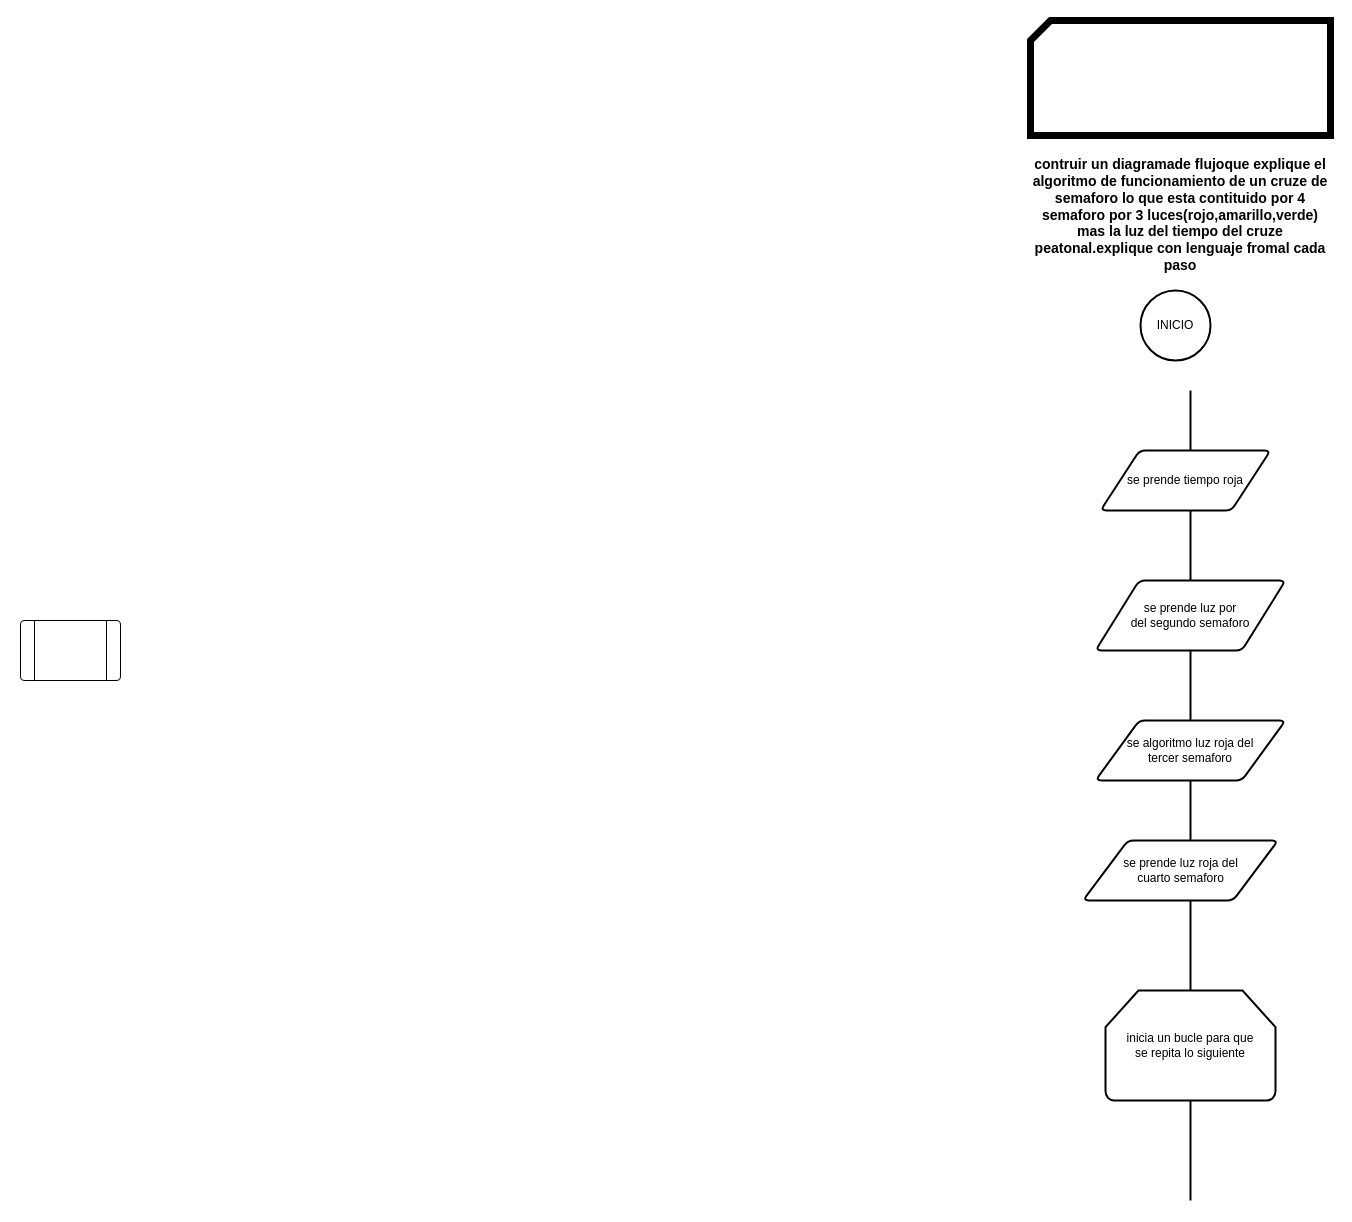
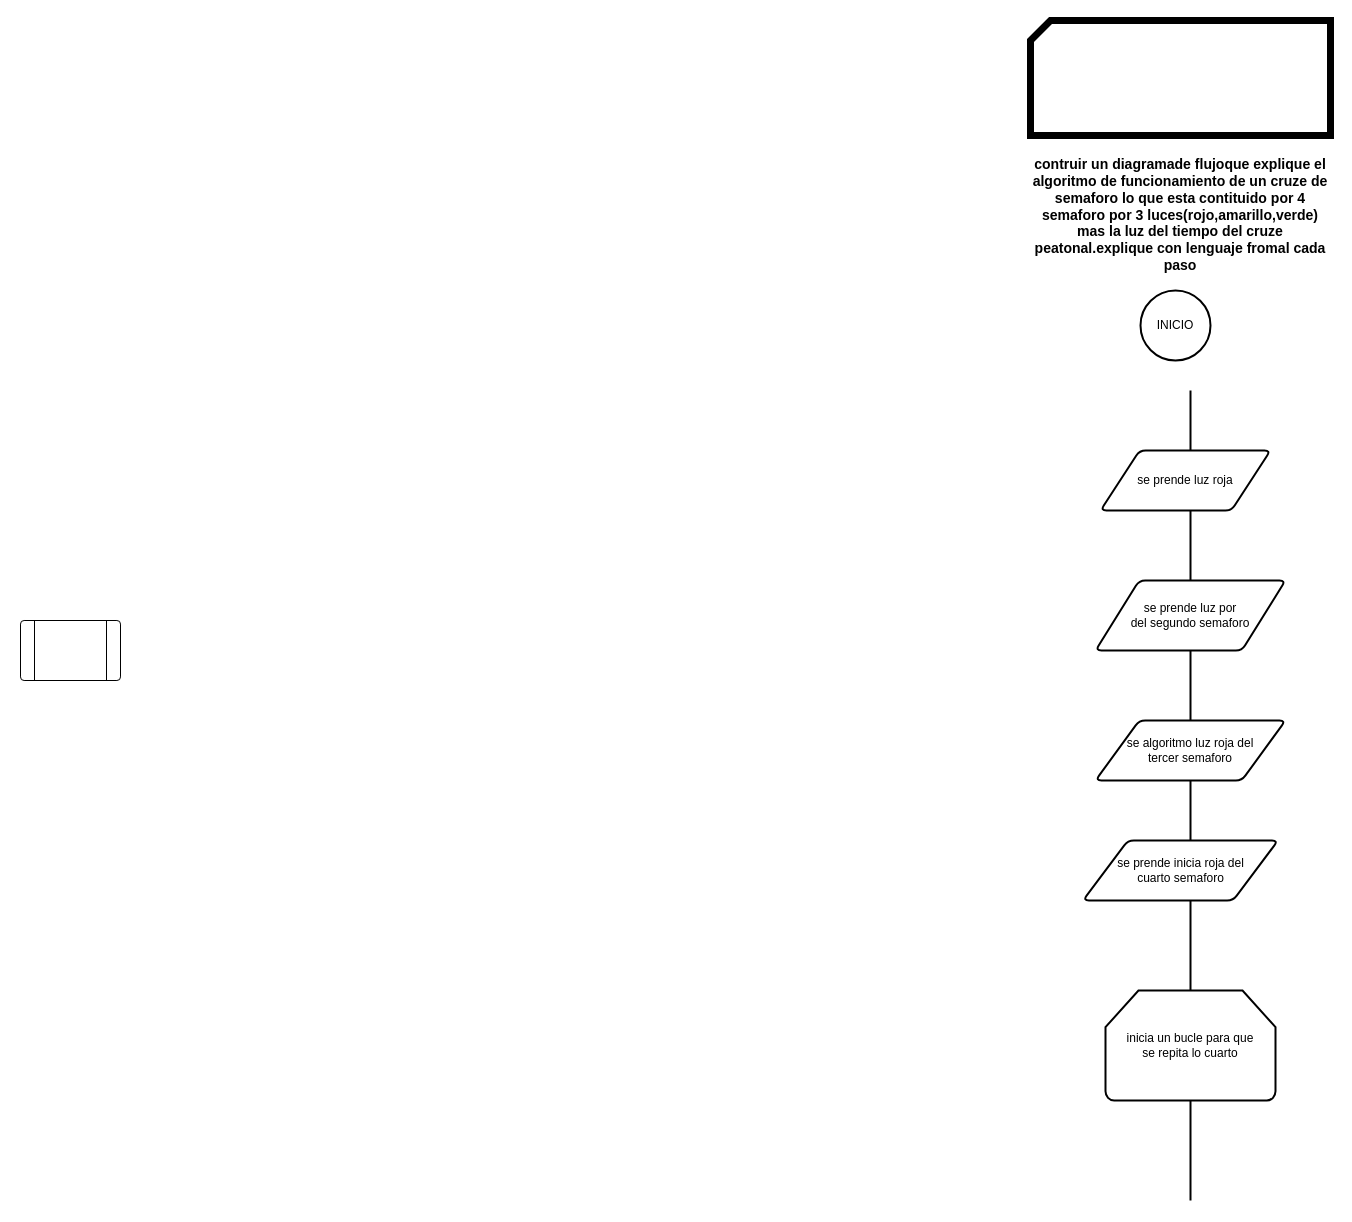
- <mxCell id="5" value="se prende tiempo roja" style="shape=parallelogram;html=1;strokeWidth=2;perimeter=parallelogramPerimeter;whiteSpace=wrap;rounded=1;arcSize=12;size=0.23;" vertex="1" parent="1"><mxGeometry x="1100" y="450" width="170" height="60" as="geometry" /></mxCell>
+ <mxCell id="5" value="se prende luz roja" style="shape=parallelogram;html=1;strokeWidth=2;perimeter=parallelogramPerimeter;whiteSpace=wrap;rounded=1;arcSize=12;size=0.23;" vertex="1" parent="1"><mxGeometry x="1100" y="450" width="170" height="60" as="geometry" /></mxCell>
- <mxCell id="11" value="&lt;div&gt;se prende luz roja del &lt;br&gt;&lt;/div&gt;&lt;div&gt;cuarto semaforo&lt;br&gt;&lt;/div&gt;" style="shape=parallelogram;html=1;strokeWidth=2;perimeter=parallelogramPerimeter;whiteSpace=wrap;rounded=1;arcSize=12;size=0.23;" vertex="1" parent="1"><mxGeometry x="1082.5" y="840" width="195" height="60" as="geometry" /></mxCell>
+ <mxCell id="11" value="&lt;div&gt;se prende inicia roja del &lt;br&gt;&lt;/div&gt;&lt;div&gt;cuarto semaforo&lt;br&gt;&lt;/div&gt;" style="shape=parallelogram;html=1;strokeWidth=2;perimeter=parallelogramPerimeter;whiteSpace=wrap;rounded=1;arcSize=12;size=0.23;" vertex="1" parent="1"><mxGeometry x="1082.5" y="840" width="195" height="60" as="geometry" /></mxCell>
- <mxCell id="13" value="&lt;div&gt;inicia un bucle para que&lt;/div&gt;&lt;div&gt;se repita lo siguiente&lt;br&gt;&lt;/div&gt;" style="strokeWidth=2;html=1;shape=mxgraph.flowchart.loop_limit;whiteSpace=wrap;" vertex="1" parent="1"><mxGeometry x="1105" y="990" width="170" height="110" as="geometry" /></mxCell>
+ <mxCell id="13" value="&lt;div&gt;inicia un bucle para que&lt;/div&gt;&lt;div&gt;se repita lo cuarto&lt;br&gt;&lt;/div&gt;" style="strokeWidth=2;html=1;shape=mxgraph.flowchart.loop_limit;whiteSpace=wrap;" vertex="1" parent="1"><mxGeometry x="1105" y="990" width="170" height="110" as="geometry" /></mxCell>
